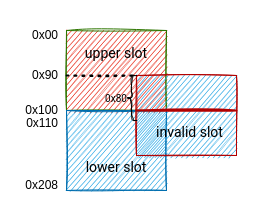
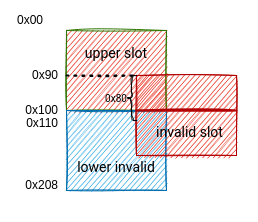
- <mxCell id="4" value="0x00" style="text;html=1;strokeColor=none;fillColor=none;align=right;verticalAlign=middle;whiteSpace=wrap;rounded=0;sketch=1;" parent="1" vertex="1"><mxGeometry x="20" y="20" width="40" height="30" as="geometry" /></mxCell>
+ <mxCell id="4" value="0x00" style="text;html=1;strokeColor=none;fillColor=none;align=right;verticalAlign=middle;whiteSpace=wrap;rounded=0;sketch=1;" parent="1" vertex="1"><mxGeometry x="5" y="5" width="40" height="30" as="geometry" /></mxCell>
- <mxCell id="7" value="&lt;font style=&quot;font-size: 14px;&quot; data-font-src=&quot;https://fonts.googleapis.com/css?family=Roboto&quot; face=&quot;Roboto&quot; color=&quot;#000000&quot;&gt;&lt;br&gt;&lt;br&gt;&amp;nbsp; invalid slot&lt;/font&gt;" style="rounded=0;whiteSpace=wrap;html=1;sketch=1;fillColor=#1ba1e2;strokeColor=#B20000;fontColor=#ffffff;" parent="1" vertex="1"><mxGeometry x="136" y="75" width="100" height="80" as="geometry" /></mxCell>
+ <mxCell id="7" value="&lt;font style=&quot;font-size: 14px;&quot; data-font-src=&quot;https://fonts.googleapis.com/css?family=Roboto&quot; face=&quot;Roboto&quot; color=&quot;#000000&quot;&gt;&lt;br&gt;&lt;br&gt;&amp;nbsp; invalid slot&lt;/font&gt;" style="rounded=0;whiteSpace=wrap;html=1;sketch=1;fillColor=#e51400;strokeColor=#B20000;fontColor=#ffffff;" parent="1" vertex="1"><mxGeometry x="136" y="75" width="100" height="80" as="geometry" /></mxCell>
- <mxCell id="3" value="&lt;font style=&quot;font-size: 14px;&quot; data-font-src=&quot;https://fonts.googleapis.com/css?family=Roboto&quot; face=&quot;Roboto&quot; color=&quot;#000000&quot;&gt;&lt;br&gt;&lt;br&gt;lower slot&lt;br&gt;&lt;/font&gt;" style="rounded=0;whiteSpace=wrap;html=1;sketch=1;fillColor=#1ba1e2;strokeColor=#006EAF;fontColor=#ffffff;" parent="1" vertex="1"><mxGeometry x="66" y="110" width="100" height="80" as="geometry" /></mxCell>
+ <mxCell id="3" value="&lt;font style=&quot;font-size: 14px;&quot; data-font-src=&quot;https://fonts.googleapis.com/css?family=Roboto&quot; face=&quot;Roboto&quot; color=&quot;#000000&quot;&gt;&lt;br&gt;&lt;br&gt;lower invalid&lt;br&gt;&lt;/font&gt;" style="rounded=0;whiteSpace=wrap;html=1;sketch=1;fillColor=#1ba1e2;strokeColor=#006EAF;fontColor=#ffffff;" parent="1" vertex="1"><mxGeometry x="66" y="110" width="100" height="80" as="geometry" /></mxCell>
